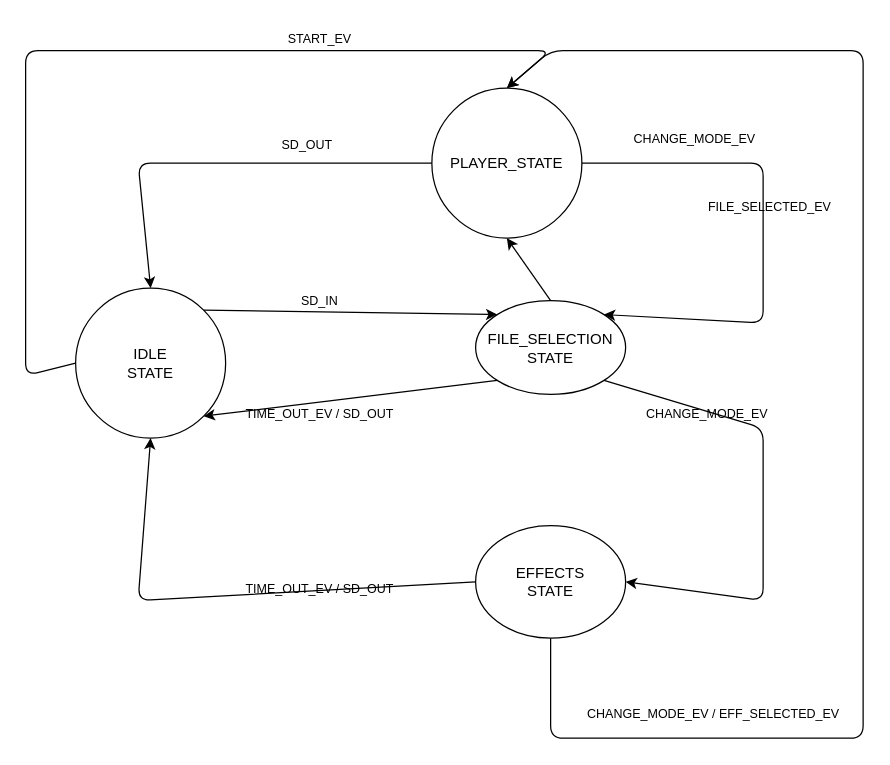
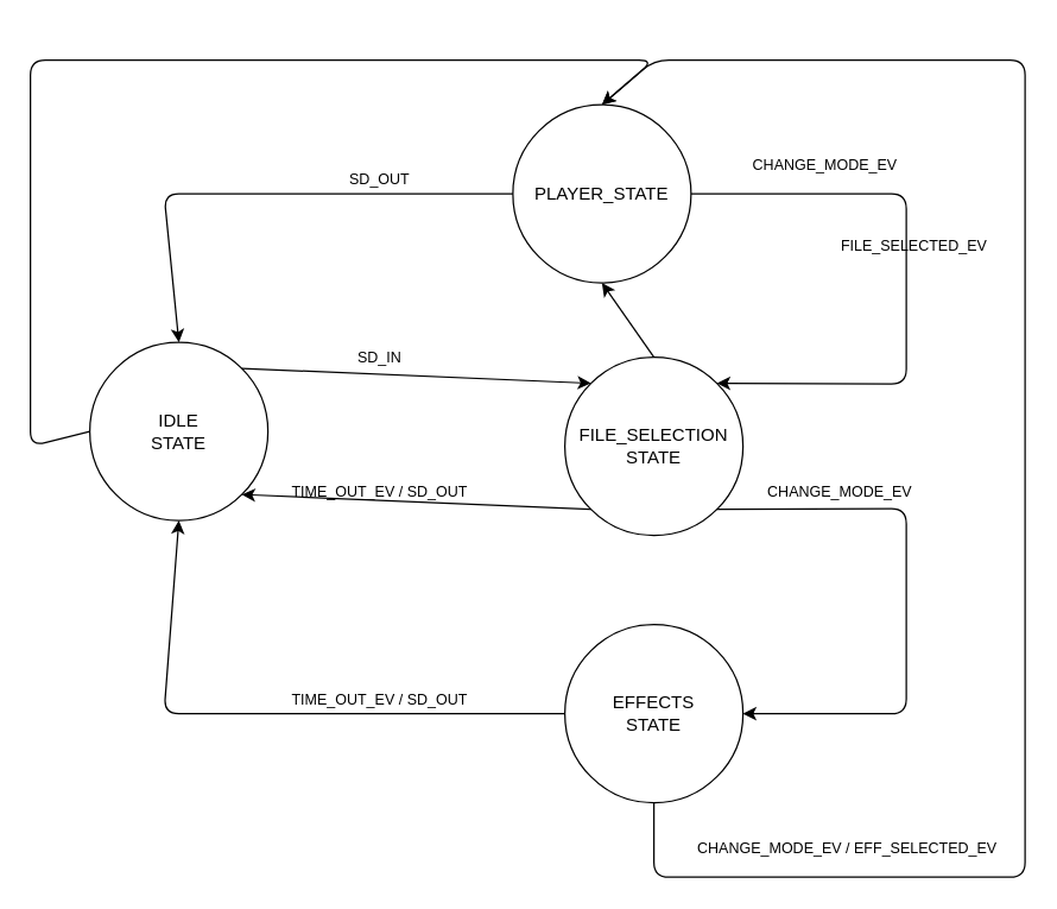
- <mxCell id="23" value="&lt;span style=&quot;font-size: 10px&quot;&gt;START_EV&lt;/span&gt;" style="text;html=1;align=center;verticalAlign=middle;resizable=0;points=[];autosize=1;" vertex="1" parent="1"><mxGeometry x="220" y="20" width="70" height="20" as="geometry" /></mxCell>
- <mxCell id="11" value="&lt;span style=&quot;font-size: 10px&quot;&gt;SD_OUT&lt;/span&gt;" style="text;html=1;align=center;verticalAlign=middle;resizable=0;points=[];autosize=1;" vertex="1" parent="1"><mxGeometry x="215" y="105" width="60" height="20" as="geometry" /></mxCell>
+ <mxCell id="11" value="&lt;span style=&quot;font-size: 10px&quot;&gt;SD_OUT&lt;/span&gt;" style="text;html=1;align=center;verticalAlign=middle;resizable=0;points=[];autosize=1;" vertex="1" parent="1"><mxGeometry x="225" y="110" width="60" height="20" as="geometry" /></mxCell>
- <mxCell id="4" value="FILE_SELECTION&lt;br&gt;STATE" style="ellipse;whiteSpace=wrap;html=1;aspect=fixed;" vertex="1" parent="1"><mxGeometry x="380" y="240" width="120" height="75" as="geometry" /></mxCell>
+ <mxCell id="4" value="FILE_SELECTION&lt;br&gt;STATE" style="ellipse;whiteSpace=wrap;html=1;aspect=fixed;" vertex="1" parent="1"><mxGeometry x="380" y="240" width="120" height="120" as="geometry" /></mxCell>
- <mxCell id="5" value="EFFECTS&lt;br&gt;STATE" style="ellipse;whiteSpace=wrap;html=1;aspect=fixed;" vertex="1" parent="1"><mxGeometry x="380" y="420" width="120" height="90" as="geometry" /></mxCell>
+ <mxCell id="5" value="EFFECTS&lt;br&gt;STATE" style="ellipse;whiteSpace=wrap;html=1;aspect=fixed;" vertex="1" parent="1"><mxGeometry x="380" y="420" width="120" height="120" as="geometry" /></mxCell>
